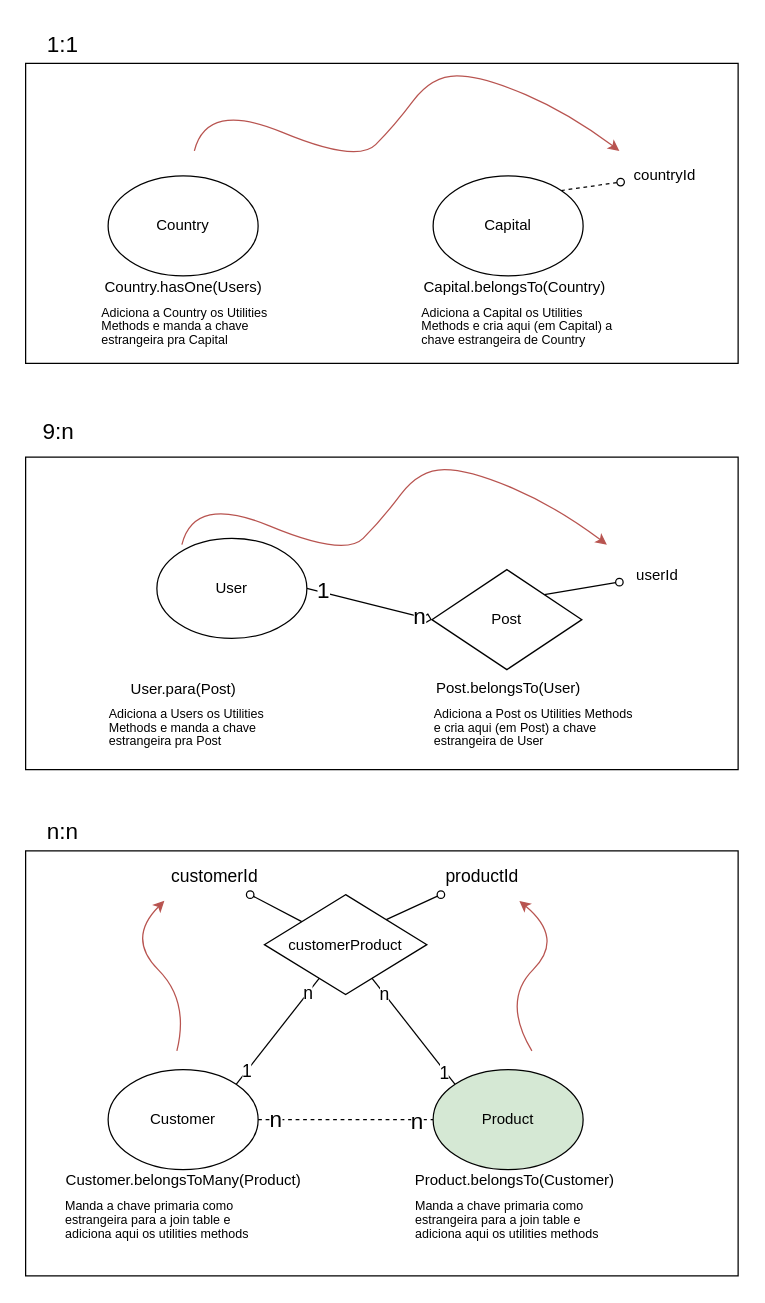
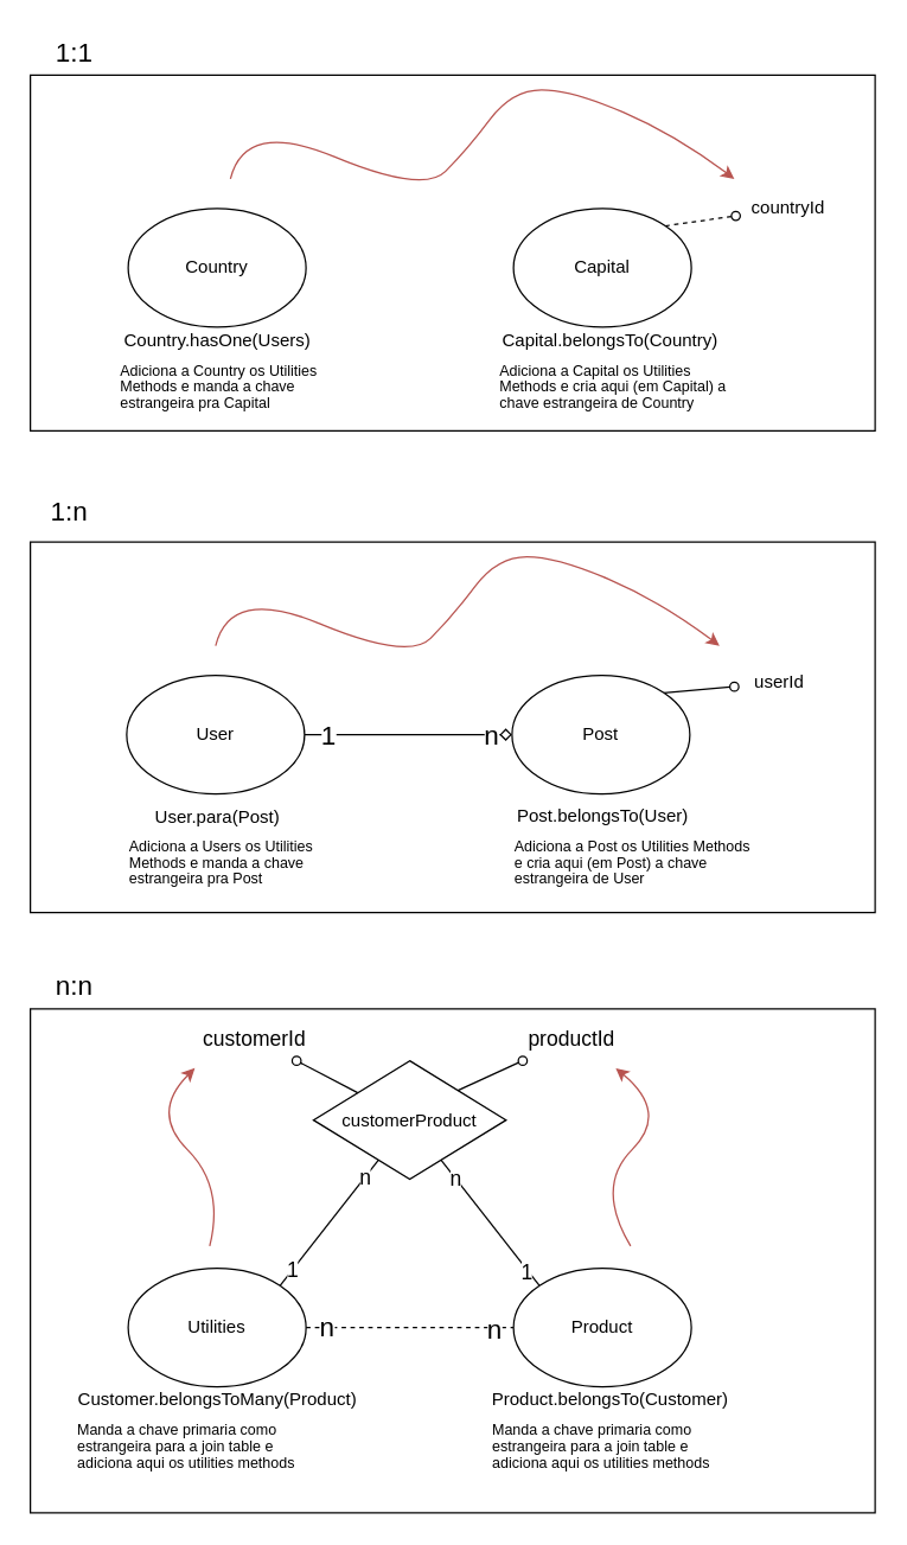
- <mxCell id="21" value="&lt;font style=&quot;font-size: 18px;&quot;&gt;9:n&lt;/font&gt;" style="text;html=1;align=center;verticalAlign=middle;resizable=0;points=[];autosize=1;strokeColor=none;fillColor=none;" vertex="1" parent="1"><mxGeometry x="21" y="325" width="50" height="40" as="geometry" /></mxCell>
+ <mxCell id="21" value="&lt;font style=&quot;font-size: 18px;&quot;&gt;1:n&lt;/font&gt;" style="text;html=1;align=center;verticalAlign=middle;resizable=0;points=[];autosize=1;strokeColor=none;fillColor=none;" vertex="1" parent="1"><mxGeometry x="21" y="325" width="50" height="40" as="geometry" /></mxCell>
- <mxCell id="8" value="User" style="ellipse;whiteSpace=wrap;html=1;" vertex="1" parent="1"><mxGeometry x="125" y="430" width="120" height="80" as="geometry" /></mxCell>
+ <mxCell id="8" value="User" style="ellipse;whiteSpace=wrap;html=1;" vertex="1" parent="1"><mxGeometry x="85" y="455" width="120" height="80" as="geometry" /></mxCell>
- <mxCell id="10" value="Post" style="rhombus;whiteSpace=wrap;html=1;" vertex="1" parent="1"><mxGeometry x="345" y="455" width="120" height="80" as="geometry" /></mxCell>
+ <mxCell id="10" value="Post" style="ellipse;whiteSpace=wrap;html=1;" vertex="1" parent="1"><mxGeometry x="345" y="455" width="120" height="80" as="geometry" /></mxCell>
- <mxCell id="34" value="Customer" style="ellipse;whiteSpace=wrap;html=1;" vertex="1" parent="1"><mxGeometry x="86" y="855" width="120" height="80" as="geometry" /></mxCell>
+ <mxCell id="34" value="Utilities" style="ellipse;whiteSpace=wrap;html=1;" vertex="1" parent="1"><mxGeometry x="86" y="855" width="120" height="80" as="geometry" /></mxCell>
- <mxCell id="38" value="Product" style="ellipse;whiteSpace=wrap;html=1;fillColor=#d5e8d4;" vertex="1" parent="1"><mxGeometry x="346" y="855" width="120" height="80" as="geometry" /></mxCell>
+ <mxCell id="38" value="Product" style="ellipse;whiteSpace=wrap;html=1;" vertex="1" parent="1"><mxGeometry x="346" y="855" width="120" height="80" as="geometry" /></mxCell>
